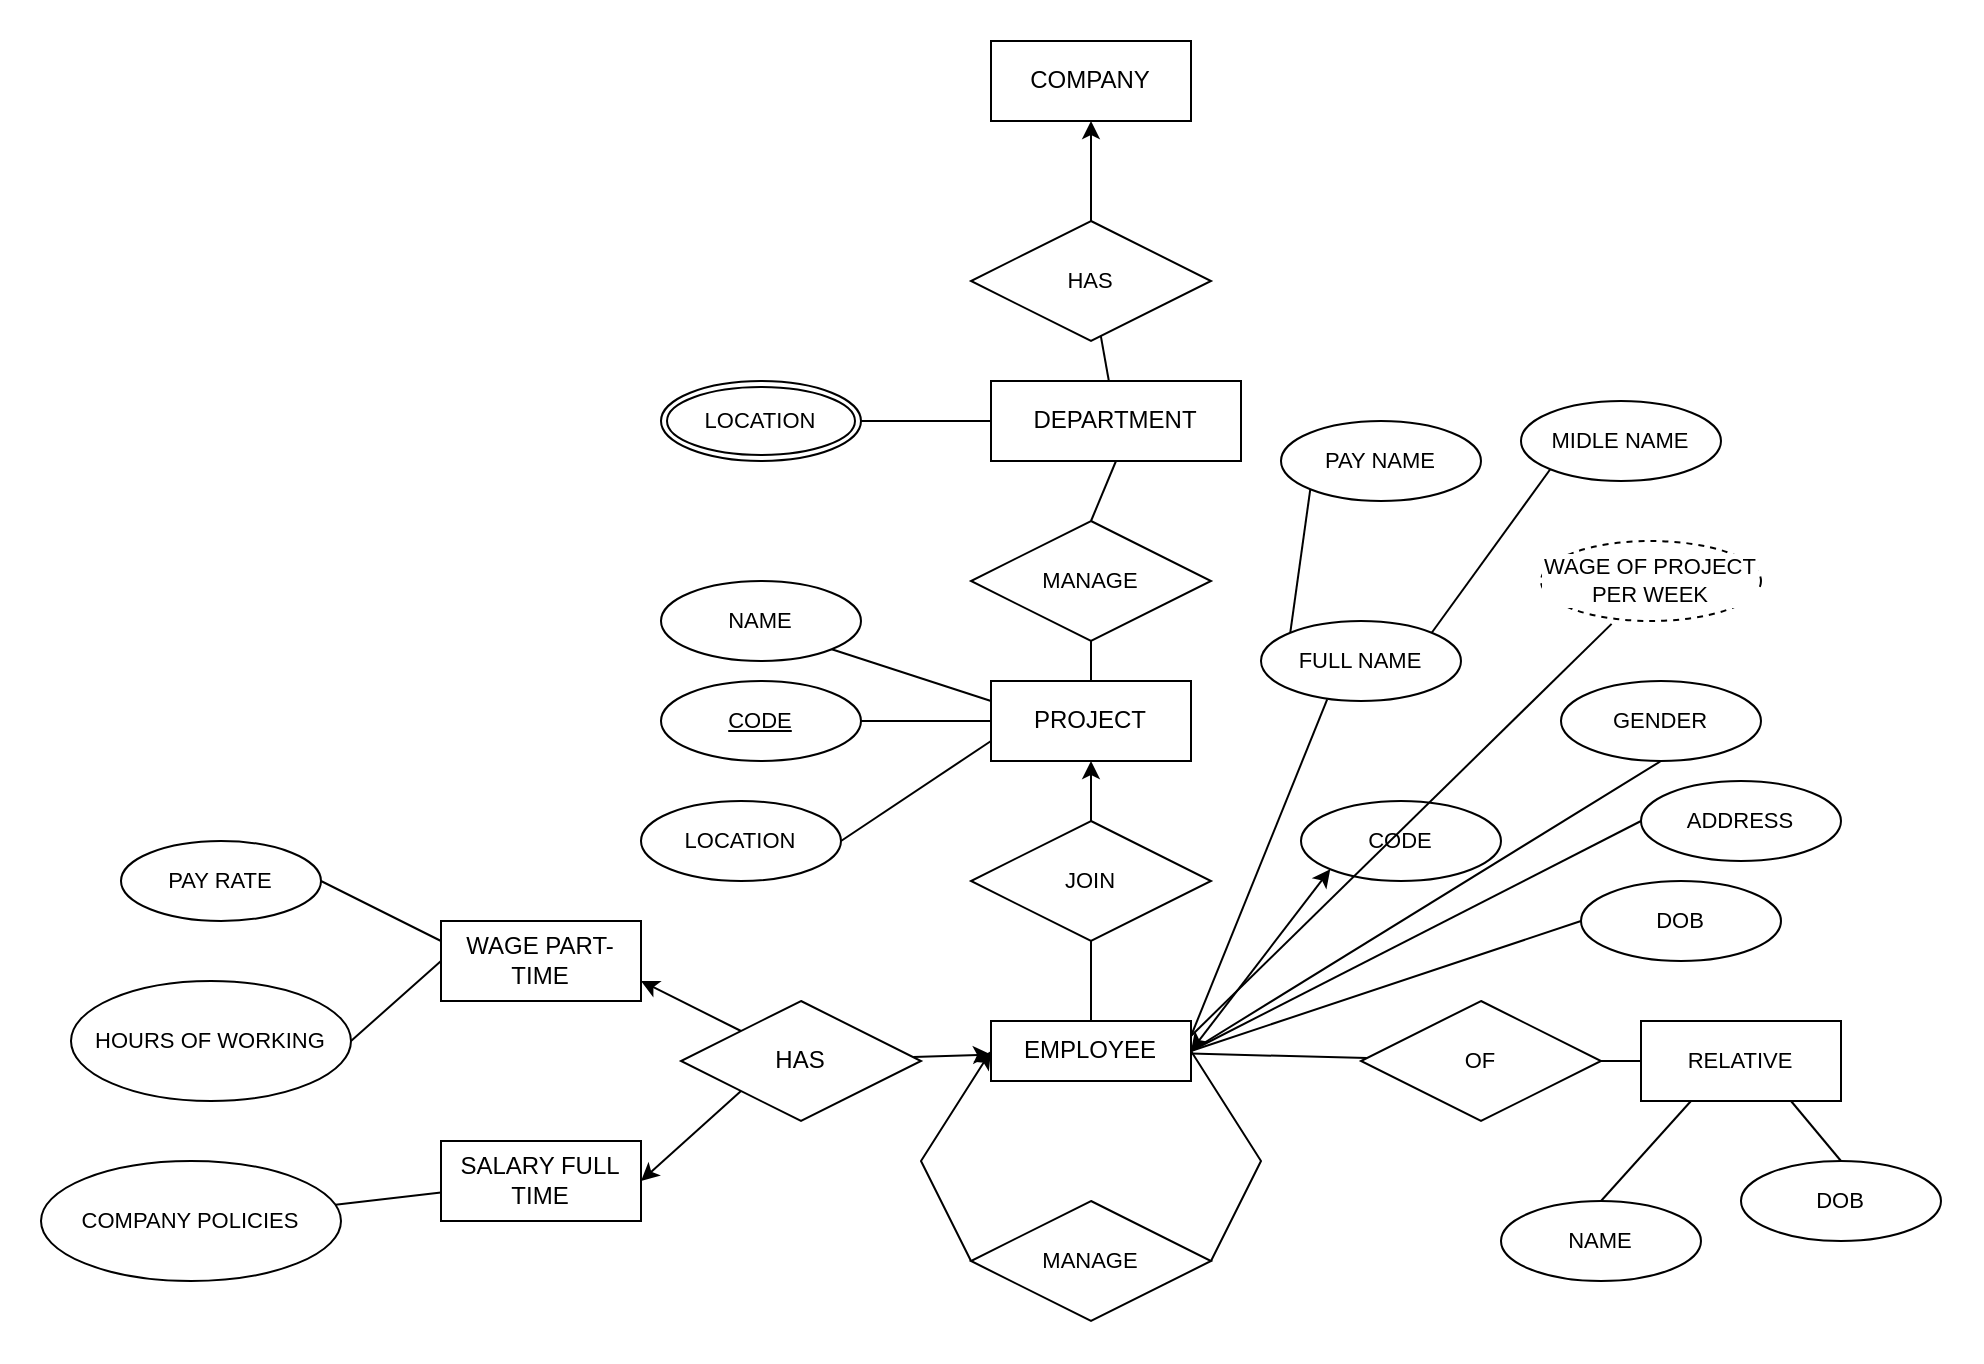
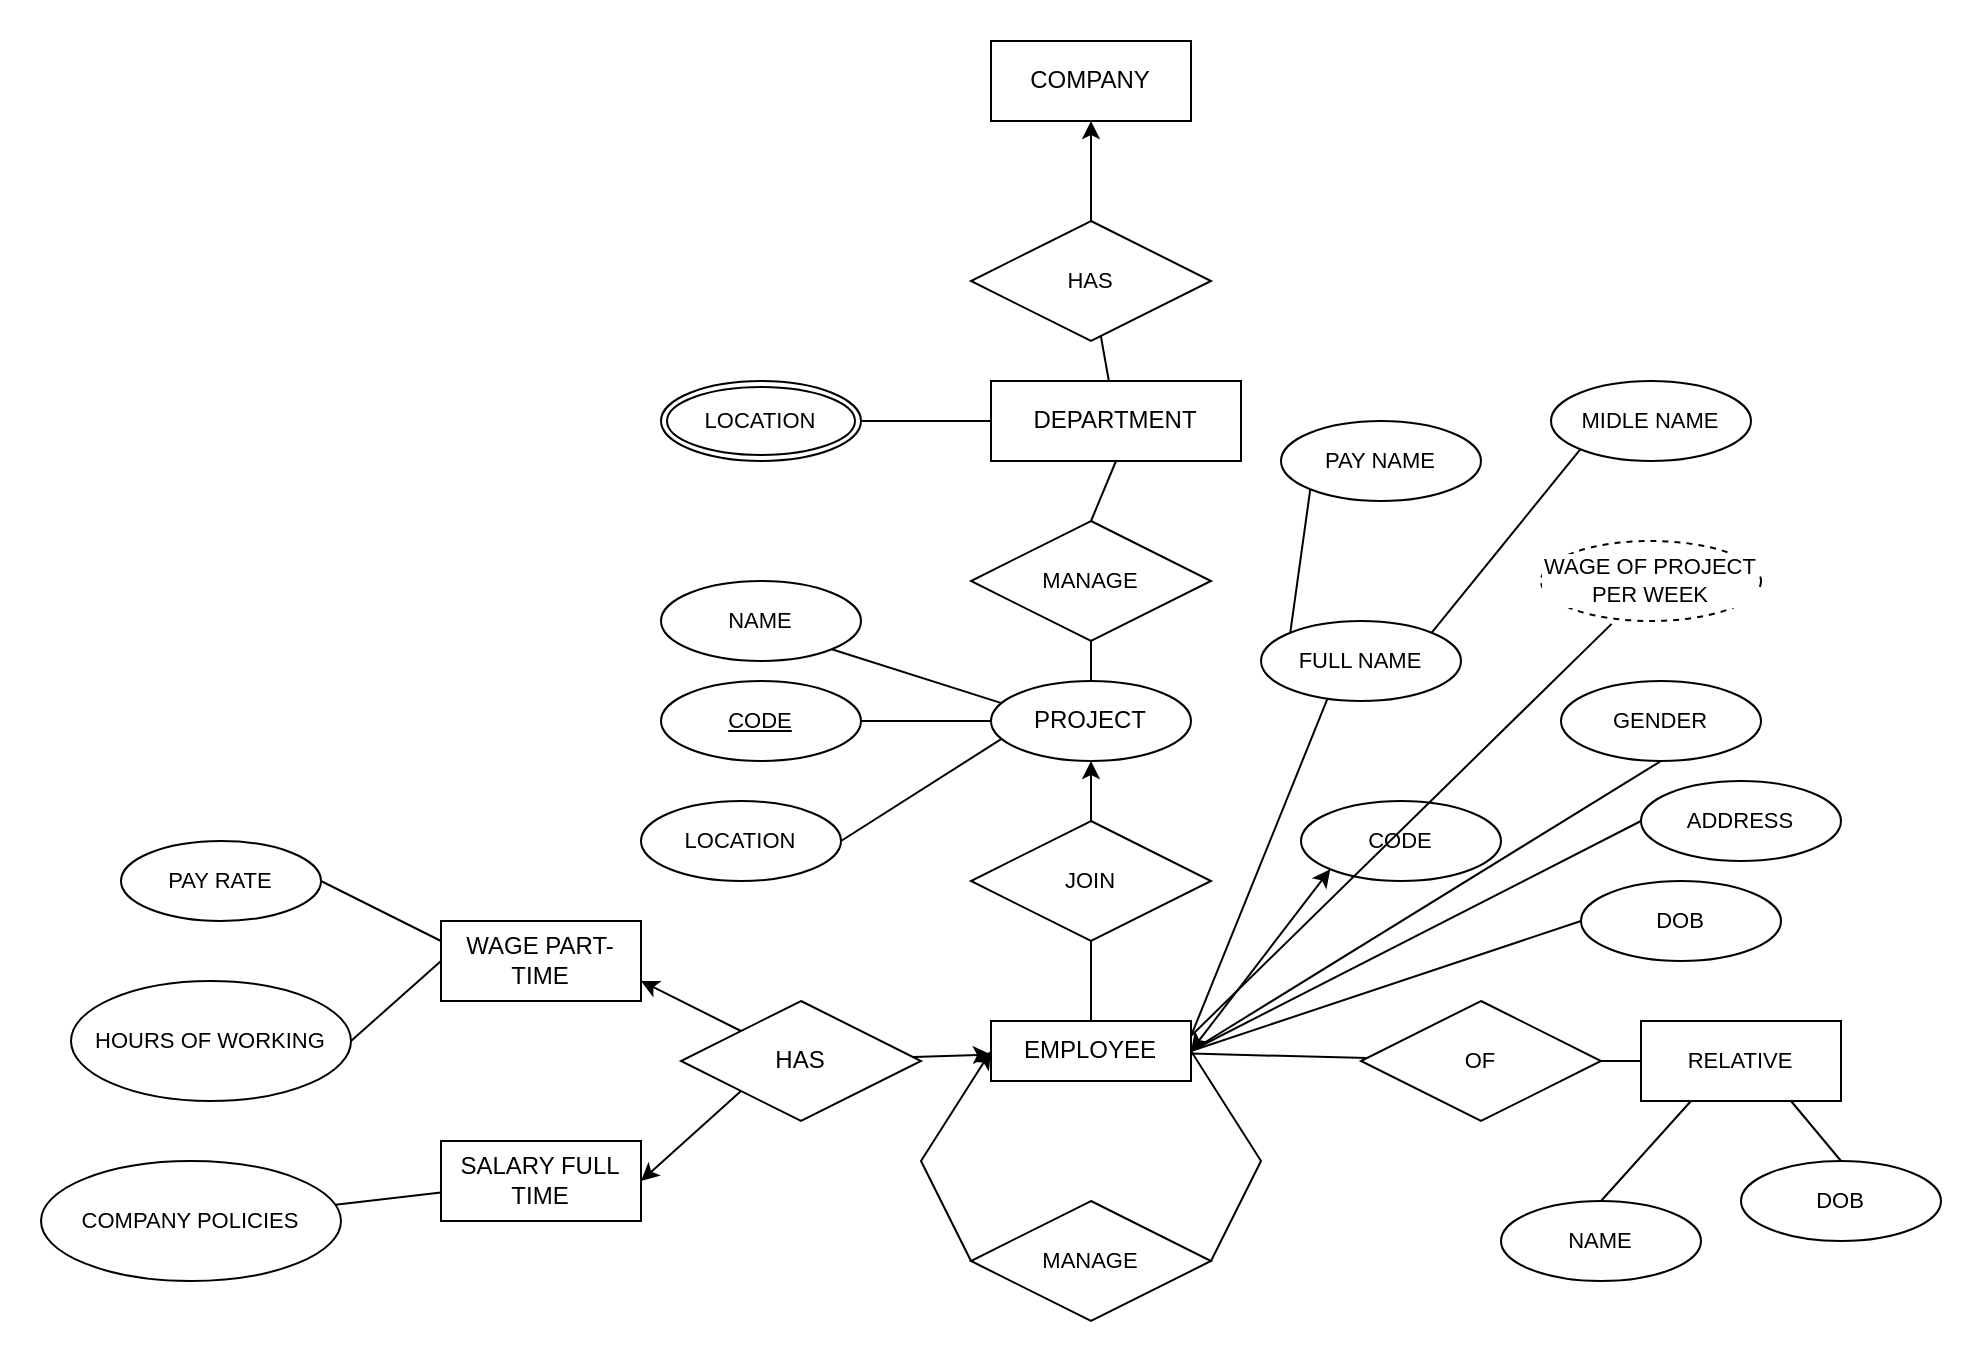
- <mxCell id="61" value="MIDLE NAME" style="ellipse;whiteSpace=wrap;html=1;align=center;fontFamily=Helvetica;fontSize=11;fontColor=default;labelBackgroundColor=default;" vertex="1" parent="1"><mxGeometry x="760" y="200" width="100" height="40" as="geometry" /></mxCell>
+ <mxCell id="61" value="MIDLE NAME" style="ellipse;whiteSpace=wrap;html=1;align=center;fontFamily=Helvetica;fontSize=11;fontColor=default;labelBackgroundColor=default;" vertex="1" parent="1"><mxGeometry x="775" y="190" width="100" height="40" as="geometry" /></mxCell>
- <mxCell id="7" value="PROJECT" style="whiteSpace=wrap;html=1;align=center;" vertex="1" parent="1"><mxGeometry x="495" y="340" width="100" height="40" as="geometry" /></mxCell>
+ <mxCell id="7" value="PROJECT" style="ellipse;whiteSpace=wrap;html=1;align=center;" vertex="1" parent="1"><mxGeometry x="495" y="340" width="100" height="40" as="geometry" /></mxCell>
